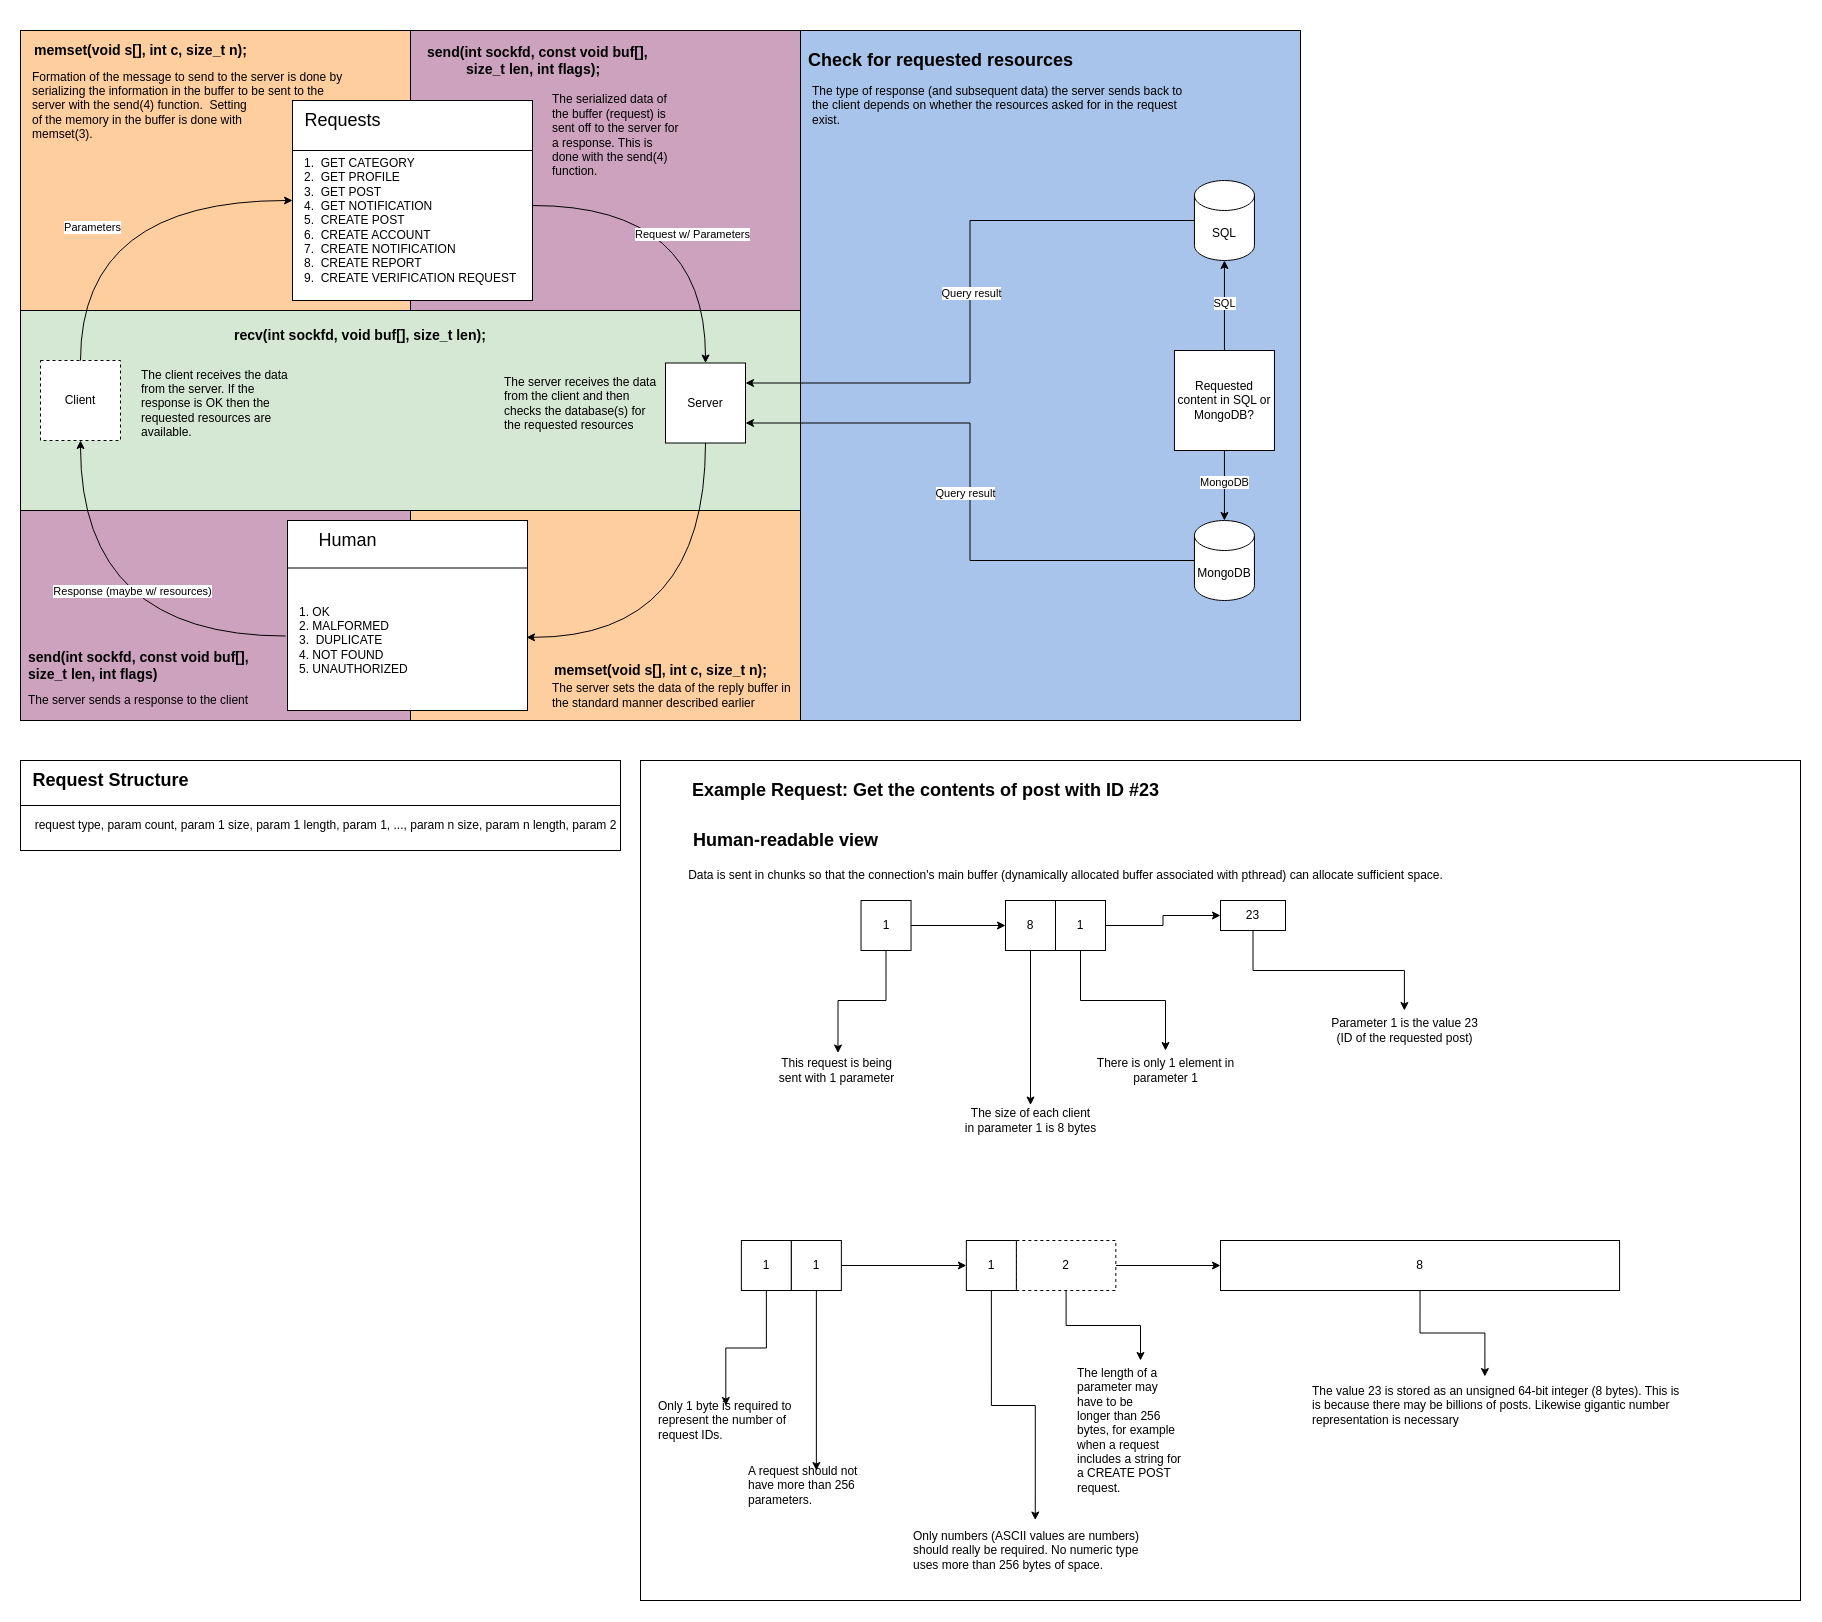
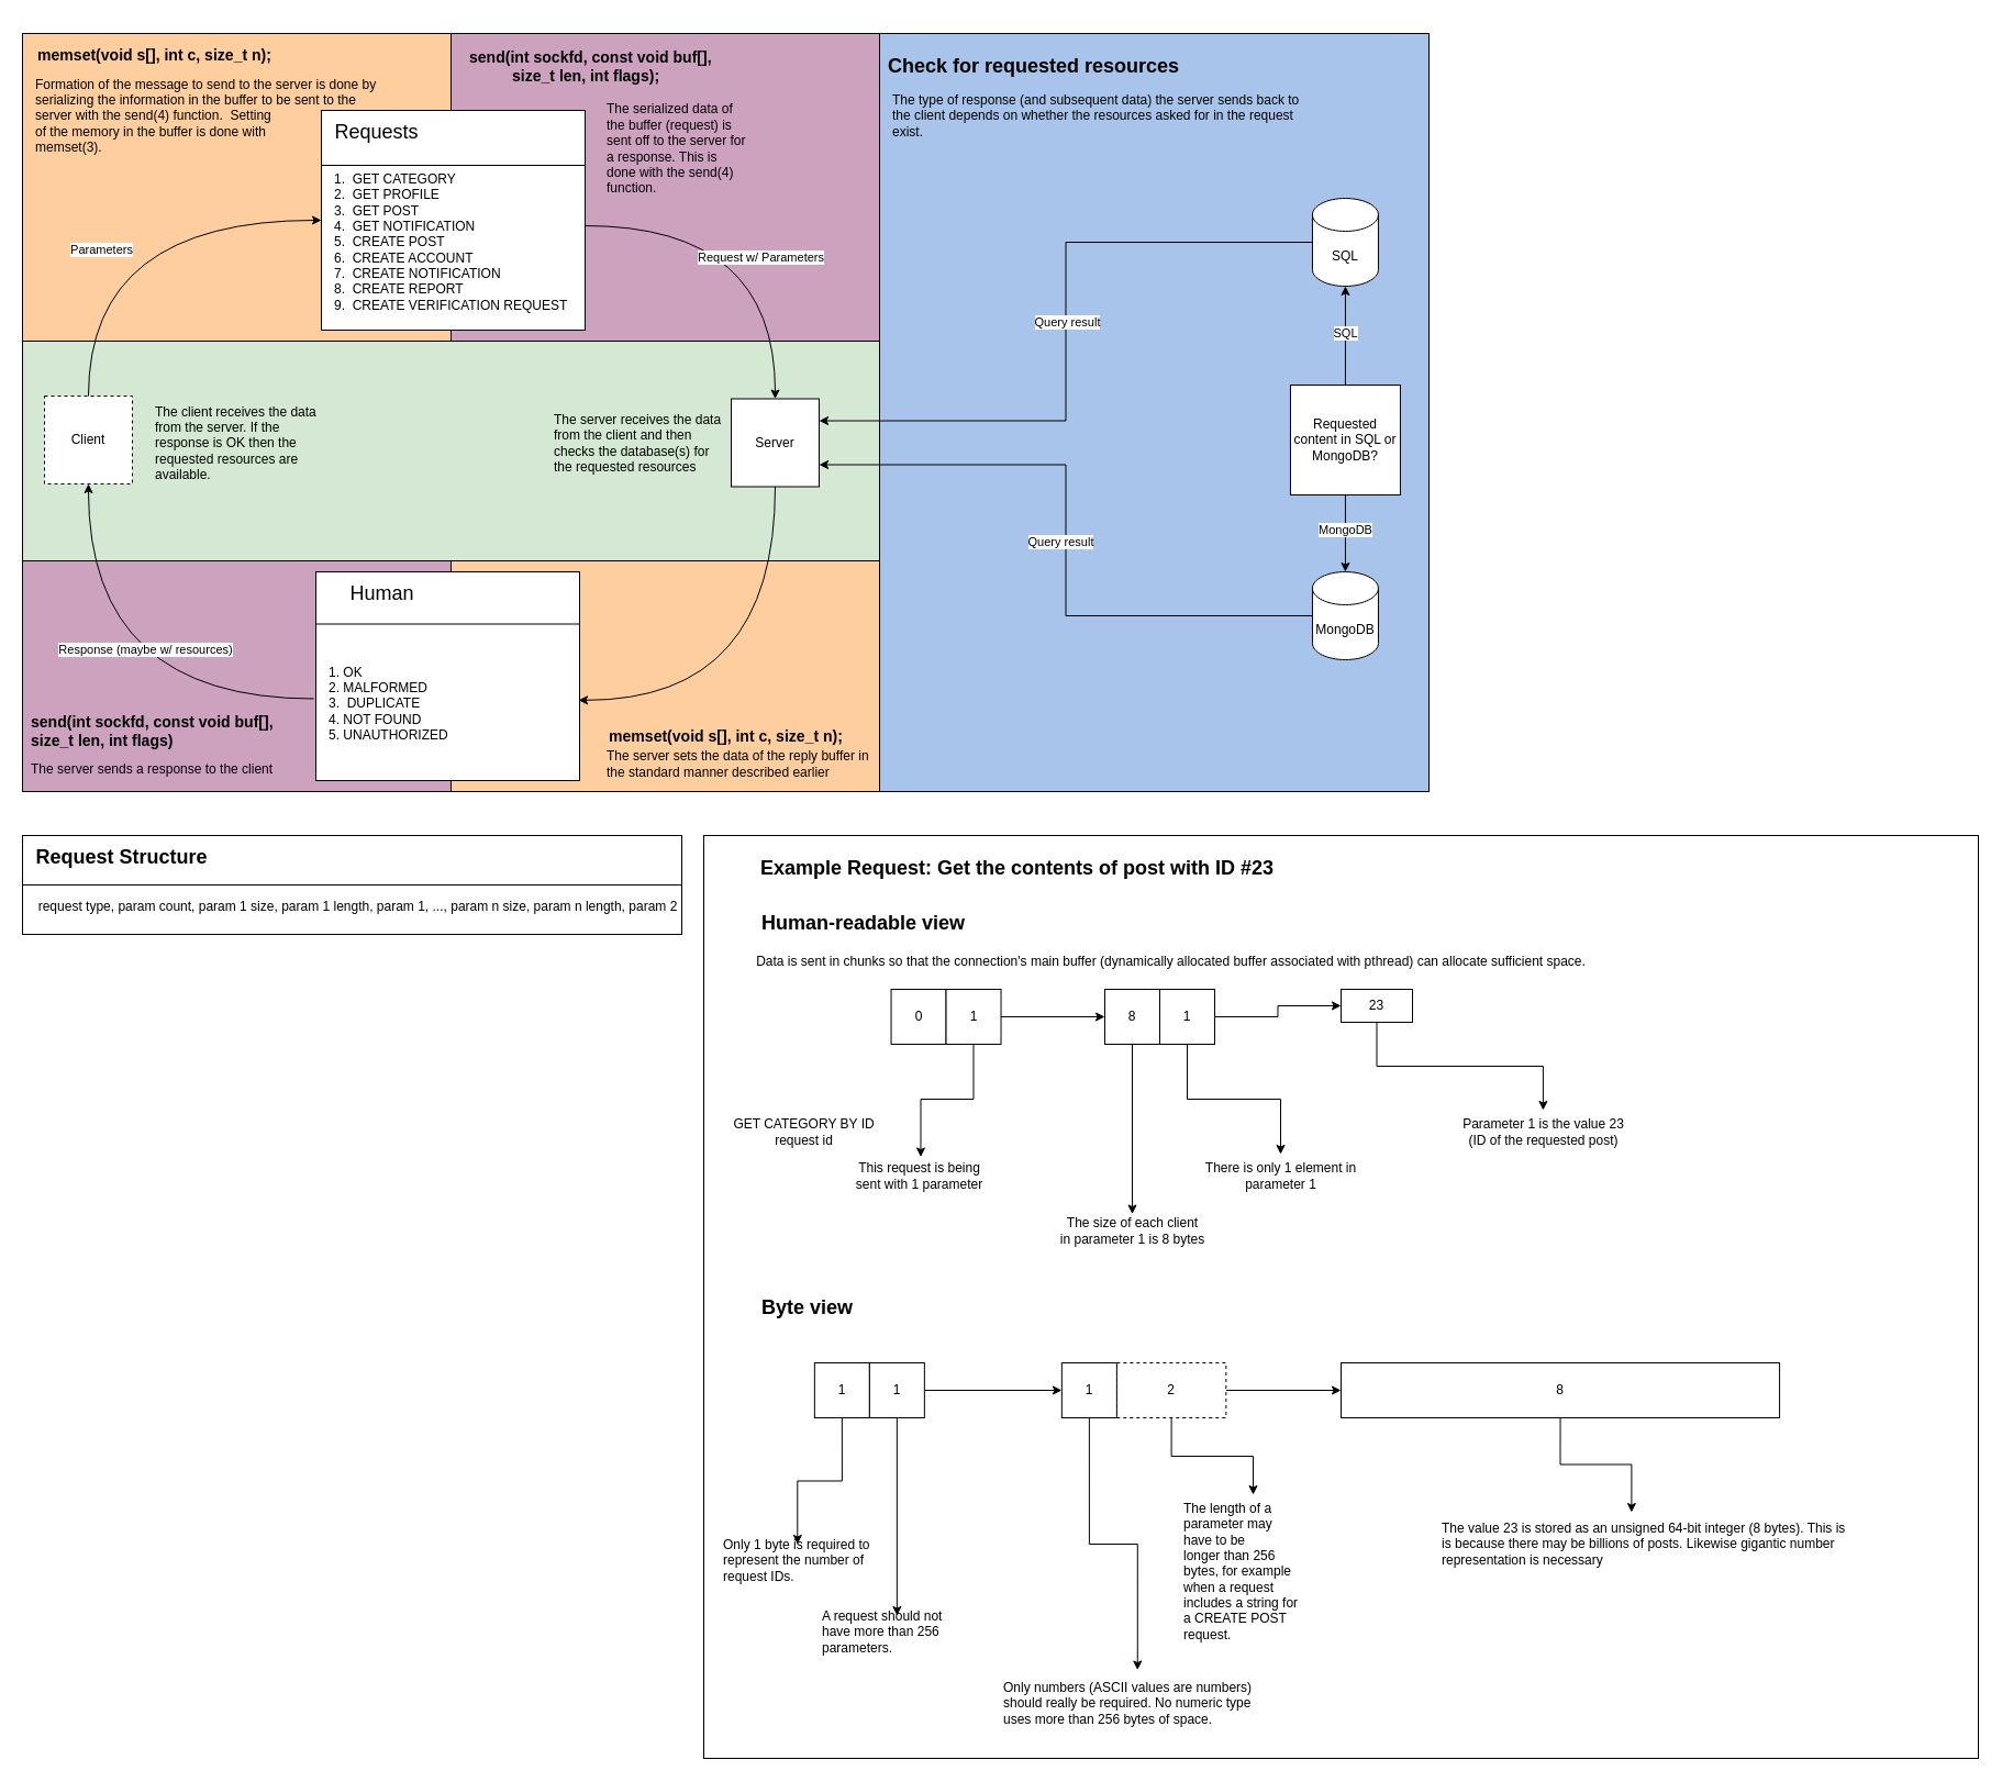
- <mxCell id="45" value="&lt;h3&gt;recv(int sockfd, void buf[], size_t len);&lt;/h3&gt;" style="text;html=1;align=left;verticalAlign=middle;whiteSpace=wrap;rounded=0;" parent="1" vertex="1"><mxGeometry x="232" y="320" width="350" height="30" as="geometry" /></mxCell>
+ <mxCell id="55" value="0" style="whiteSpace=wrap;html=1;aspect=fixed;" parent="1" vertex="1"><mxGeometry x="810.53" y="900" width="50" height="50" as="geometry" /></mxCell>
+ <mxCell id="64" value="GET CATEGORY BY ID&lt;div&gt;request id&lt;/div&gt;" style="text;html=1;align=center;verticalAlign=middle;resizable=0;points=[];autosize=1;strokeColor=none;fillColor=none;" parent="1" vertex="1"><mxGeometry x="655.53" y="1010" width="150" height="40" as="geometry" /></mxCell>
+ <mxCell id="72" value="&lt;h2&gt;Byte view&lt;/h2&gt;" style="text;html=1;align=left;verticalAlign=middle;resizable=0;points=[];autosize=1;strokeColor=none;fillColor=none;" parent="1" vertex="1"><mxGeometry x="690.53" y="1160" width="110" height="60" as="geometry" /></mxCell>
